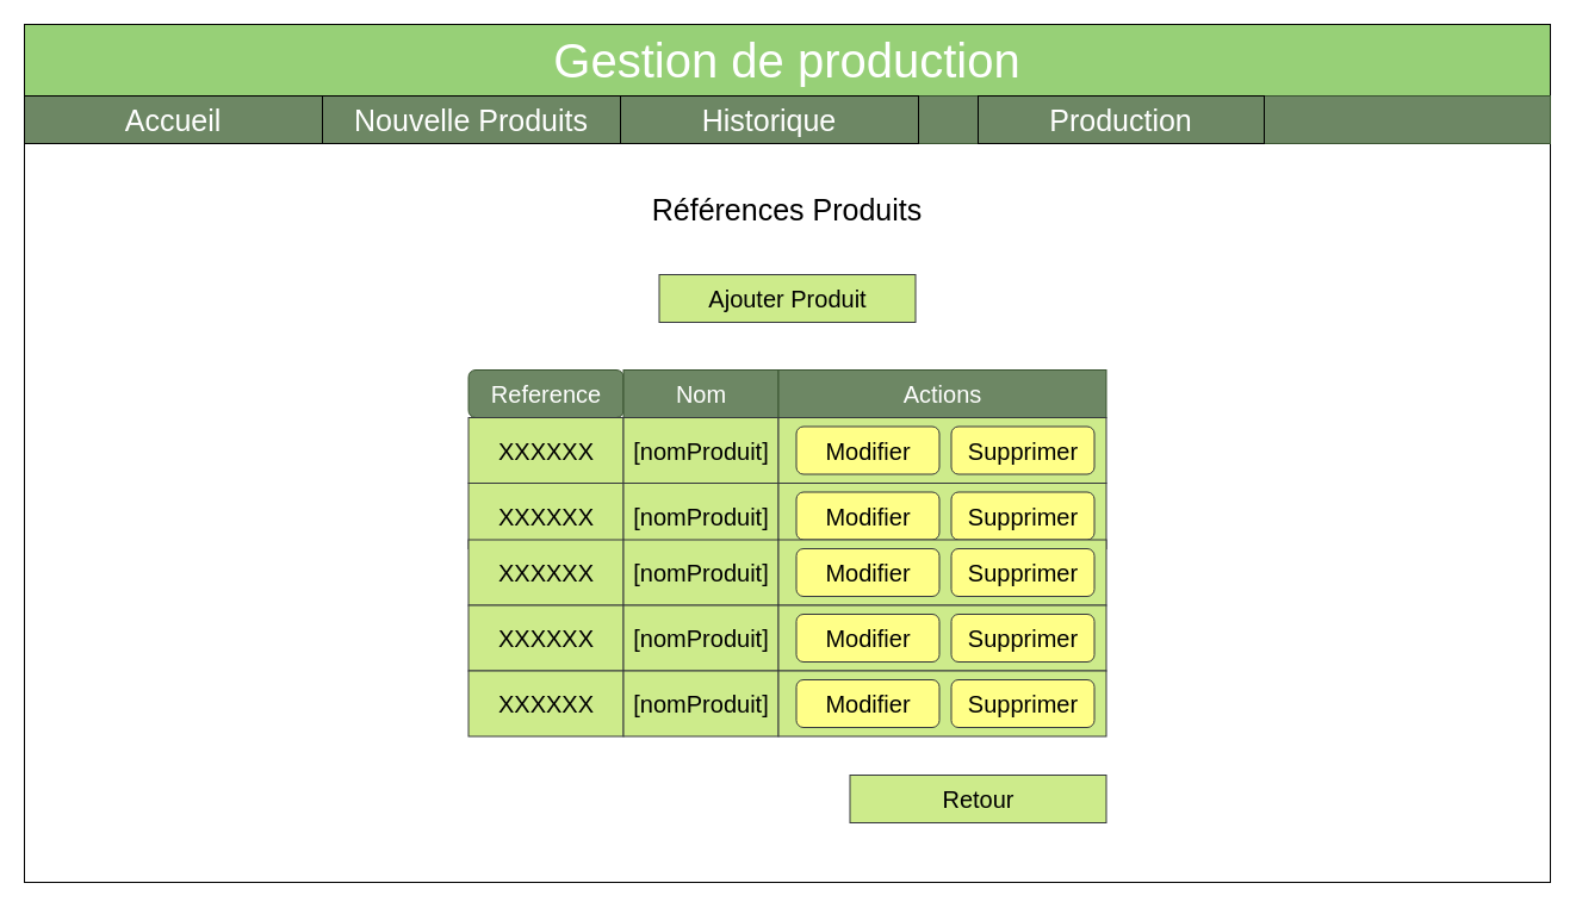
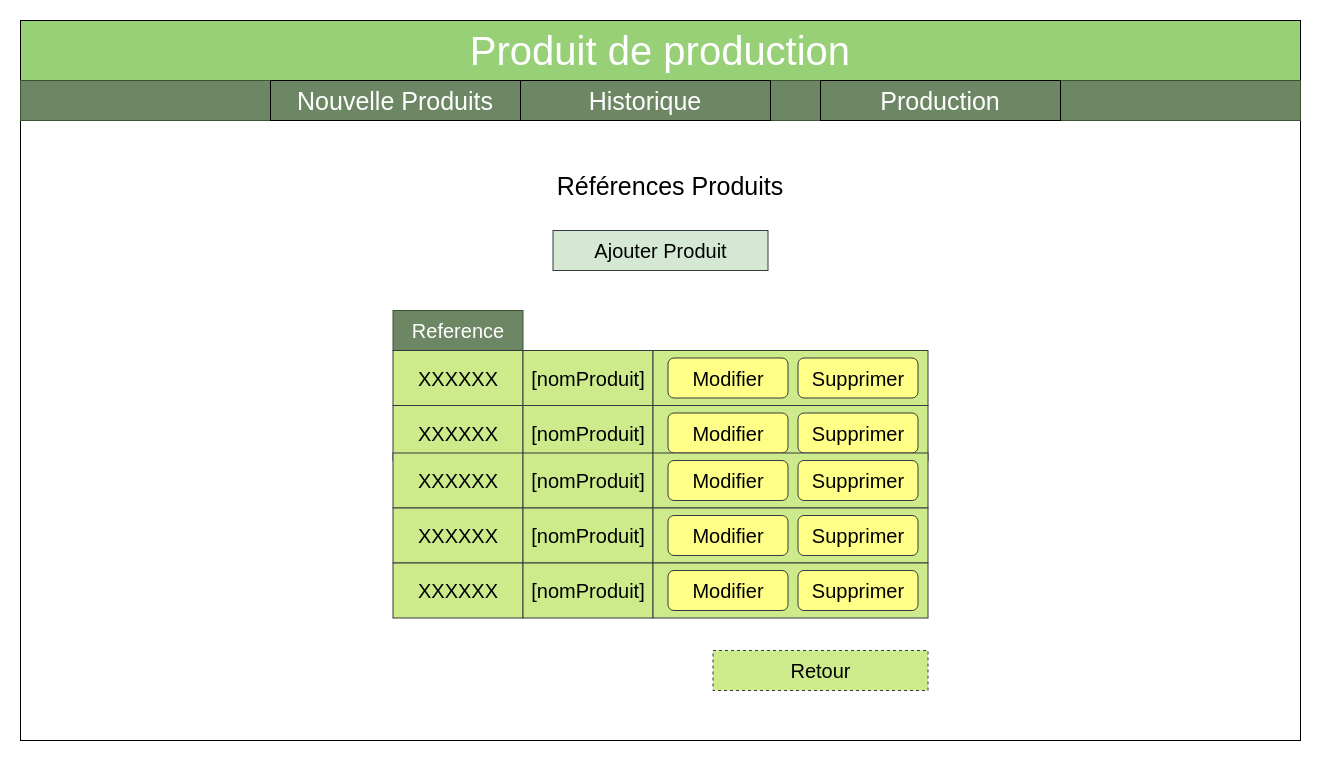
- <mxCell id="5" value="Gestion de production" style="text;html=1;align=center;verticalAlign=middle;whiteSpace=wrap;rounded=0;shadow=0;glass=0;comic=0;fontSize=40;labelBackgroundColor=none;labelBorderColor=none;fontStyle=0;fontColor=#FFFFFF;" vertex="1" parent="3"><mxGeometry x="400" y="10" width="480" height="40" as="geometry" /></mxCell>
+ <mxCell id="5" value="Produit de production" style="text;html=1;align=center;verticalAlign=middle;whiteSpace=wrap;rounded=0;shadow=0;glass=0;comic=0;fontSize=40;labelBackgroundColor=none;labelBorderColor=none;fontStyle=0;fontColor=#FFFFFF;" vertex="1" parent="3"><mxGeometry x="400" y="10" width="480" height="40" as="geometry" /></mxCell>
- <mxCell id="10" value="Accueil" style="text;html=1;strokeColor=#000000;fillColor=none;align=center;verticalAlign=middle;whiteSpace=wrap;rounded=0;fontSize=25;fontColor=#FFFFFF;" vertex="1" parent="3"><mxGeometry y="60" width="250" height="40" as="geometry" /></mxCell>
- <mxCell id="11" value="&lt;span style=&quot;font-size: 25px&quot;&gt;Références Produits&lt;/span&gt;" style="text;html=1;strokeColor=none;fillColor=none;align=center;verticalAlign=middle;whiteSpace=wrap;rounded=0;fontSize=25;" vertex="1" parent="1"><mxGeometry x="390" y="150" width="540" height="50" as="geometry" /></mxCell>
+ <mxCell id="11" value="&lt;span style=&quot;font-size: 25px&quot;&gt;Références Produits&lt;/span&gt;" style="text;html=1;strokeColor=none;fillColor=none;align=center;verticalAlign=middle;whiteSpace=wrap;rounded=0;fontSize=25;" vertex="1" parent="1"><mxGeometry x="400" y="160" width="540" height="50" as="geometry" /></mxCell>
- <mxCell id="40" value="Ajouter Produit" style="rounded=0;whiteSpace=wrap;html=1;shadow=0;glass=0;comic=0;fontSize=20;align=center;fillColor=#cdeb8b;strokeColor=#36393d;" vertex="1" parent="1"><mxGeometry x="552.5" y="230" width="215" height="40" as="geometry" /></mxCell>
+ <mxCell id="40" value="Ajouter Produit" style="rounded=0;whiteSpace=wrap;html=1;shadow=0;glass=0;comic=0;fontSize=20;align=center;fillColor=#d5e8d4;strokeColor=#36393d;" vertex="1" parent="1"><mxGeometry x="552.5" y="230" width="215" height="40" as="geometry" /></mxCell>
- <mxCell id="12" value="Reference" style="whiteSpace=wrap;html=1;strokeColor=#3A5431;fontSize=20;fillColor=#6d8764;fontColor=#ffffff;rounded=1;" vertex="1" parent="1"><mxGeometry x="392.5" y="310" width="130" height="40" as="geometry" /></mxCell>
+ <mxCell id="12" value="Reference" style="rounded=0;whiteSpace=wrap;html=1;strokeColor=#3A5431;fontSize=20;fillColor=#6d8764;fontColor=#ffffff;" vertex="1" parent="1"><mxGeometry x="392.5" y="310" width="130" height="40" as="geometry" /></mxCell>
- <mxCell id="13" value="Nom" style="rounded=0;whiteSpace=wrap;html=1;strokeColor=#3A5431;fontSize=20;fillColor=#6d8764;fontColor=#ffffff;" vertex="1" parent="1"><mxGeometry x="522.5" y="310" width="130" height="40" as="geometry" /></mxCell>
- <mxCell id="14" value="Actions" style="rounded=0;whiteSpace=wrap;html=1;strokeColor=#3A5431;fontSize=20;fillColor=#6d8764;fontColor=#ffffff;" vertex="1" parent="1"><mxGeometry x="652.5" y="310" width="275" height="40" as="geometry" /></mxCell>
- <mxCell id="41" value="Retour" style="rounded=0;whiteSpace=wrap;html=1;shadow=0;glass=0;comic=0;fontSize=20;align=center;fillColor=#cdeb8b;strokeColor=#36393d;" vertex="1" parent="1"><mxGeometry x="712.5" y="650" width="215" height="40" as="geometry" /></mxCell>
+ <mxCell id="41" value="Retour" style="rounded=0;whiteSpace=wrap;html=1;shadow=0;glass=0;comic=0;fontSize=20;align=center;fillColor=#cdeb8b;strokeColor=#36393d;dashed=1;" vertex="1" parent="1"><mxGeometry x="712.5" y="650" width="215" height="40" as="geometry" /></mxCell>
